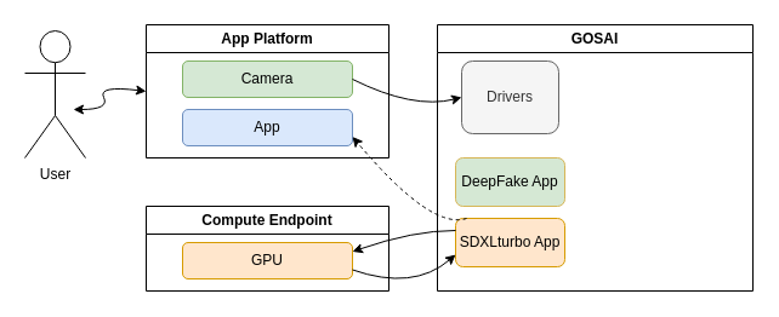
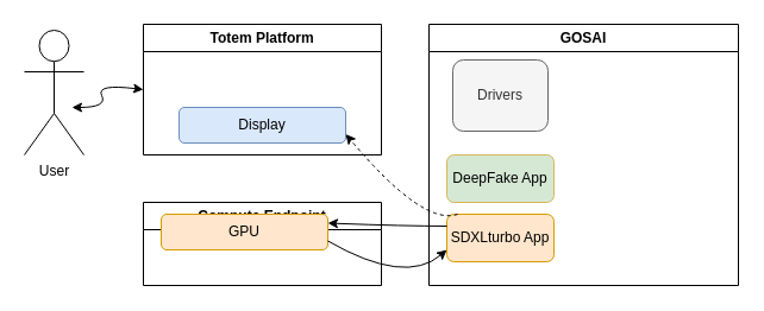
- <mxCell id="6" value="App Platform" style="swimlane;whiteSpace=wrap;html=1;" vertex="1" parent="1"><mxGeometry x="120" y="20" width="200" height="110" as="geometry" /></mxCell>
+ <mxCell id="6" value="Totem Platform" style="swimlane;whiteSpace=wrap;html=1;" vertex="1" parent="1"><mxGeometry x="120" y="20" width="200" height="110" as="geometry" /></mxCell>
- <mxCell id="7" value="Camera" style="rounded=1;whiteSpace=wrap;html=1;fillColor=#d5e8d4;strokeColor=#82b366;" vertex="1" parent="6"><mxGeometry x="30" y="30" width="140" height="30" as="geometry" /></mxCell>
- <mxCell id="12" value="" style="curved=1;endArrow=classic;html=1;rounded=0;exitX=1;exitY=0.5;exitDx=0;exitDy=0;entryX=0;entryY=0.5;entryDx=0;entryDy=0;" edge="1" parent="1" source="7" target="3"><mxGeometry width="50" height="50" relative="1" as="geometry"><mxPoint x="210" y="220" as="sourcePoint" /><mxPoint x="260" y="170" as="targetPoint" /><Array as="points"><mxPoint x="340" y="90" /></Array></mxGeometry></mxCell>
- <mxCell id="8" value="App" style="rounded=1;whiteSpace=wrap;html=1;fillColor=#dae8fc;strokeColor=#6c8ebf;" vertex="1" parent="6"><mxGeometry x="30" y="70" width="140" height="30" as="geometry" /></mxCell>
+ <mxCell id="8" value="Display" style="rounded=1;whiteSpace=wrap;html=1;fillColor=#dae8fc;strokeColor=#6c8ebf;" vertex="1" parent="6"><mxGeometry x="30" y="70" width="140" height="30" as="geometry" /></mxCell>
- <mxCell id="11" value="GPU" style="rounded=1;whiteSpace=wrap;html=1;fillColor=#ffe6cc;strokeColor=#d79b00;" vertex="1" parent="10"><mxGeometry x="30" y="30" width="140" height="30" as="geometry" /></mxCell>
+ <mxCell id="11" value="GPU" style="rounded=1;whiteSpace=wrap;html=1;fillColor=#ffe6cc;strokeColor=#d79b00;" vertex="1" parent="10"><mxGeometry x="15" y="10" width="140" height="30" as="geometry" /></mxCell>
